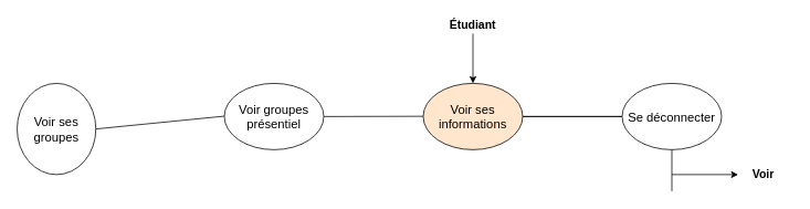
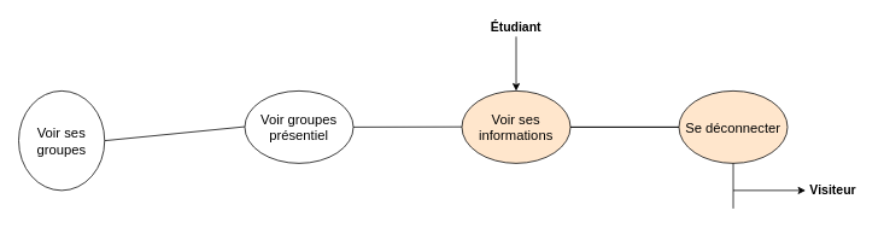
- <mxCell id="8" value="&lt;font style=&quot;font-size: 15px&quot;&gt;Se déconnecter&lt;/font&gt;" style="ellipse;whiteSpace=wrap;html=1;" vertex="1" parent="1"><mxGeometry x="750" y="100" width="120" height="80" as="geometry" /></mxCell>
+ <mxCell id="8" value="&lt;font style=&quot;font-size: 15px&quot;&gt;Se déconnecter&lt;/font&gt;" style="ellipse;whiteSpace=wrap;html=1;fillColor=#ffe6cc;" vertex="1" parent="1"><mxGeometry x="750" y="100" width="120" height="80" as="geometry" /></mxCell>
- <mxCell id="10" value="&lt;b&gt;&lt;font style=&quot;font-size: 14px&quot;&gt;Voir&lt;/font&gt;&lt;/b&gt;" style="text;html=1;align=center;verticalAlign=middle;resizable=0;points=[];autosize=1;" vertex="1" parent="1"><mxGeometry x="885" y="200" width="70" height="20" as="geometry" /></mxCell>
+ <mxCell id="10" value="&lt;b&gt;&lt;font style=&quot;font-size: 14px&quot;&gt;Visiteur&lt;/font&gt;&lt;/b&gt;" style="text;html=1;align=center;verticalAlign=middle;resizable=0;points=[];autosize=1;" vertex="1" parent="1"><mxGeometry x="885" y="200" width="70" height="20" as="geometry" /></mxCell>
